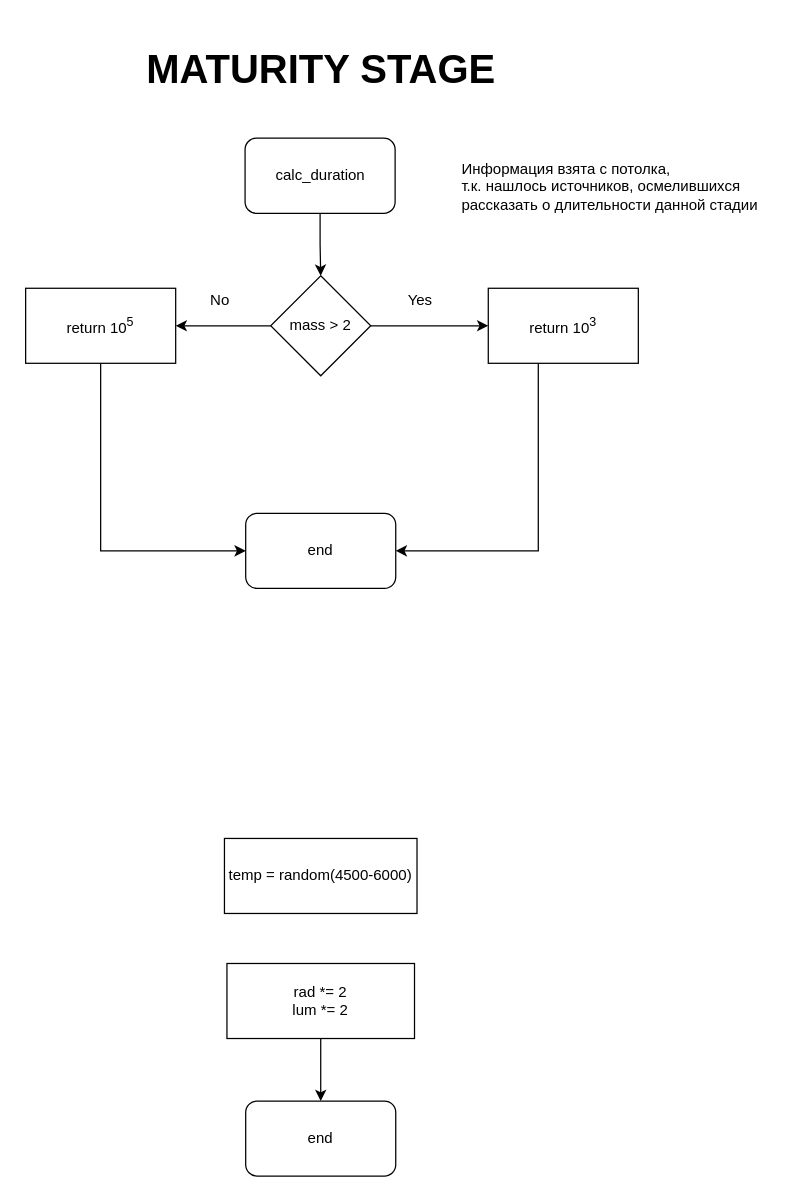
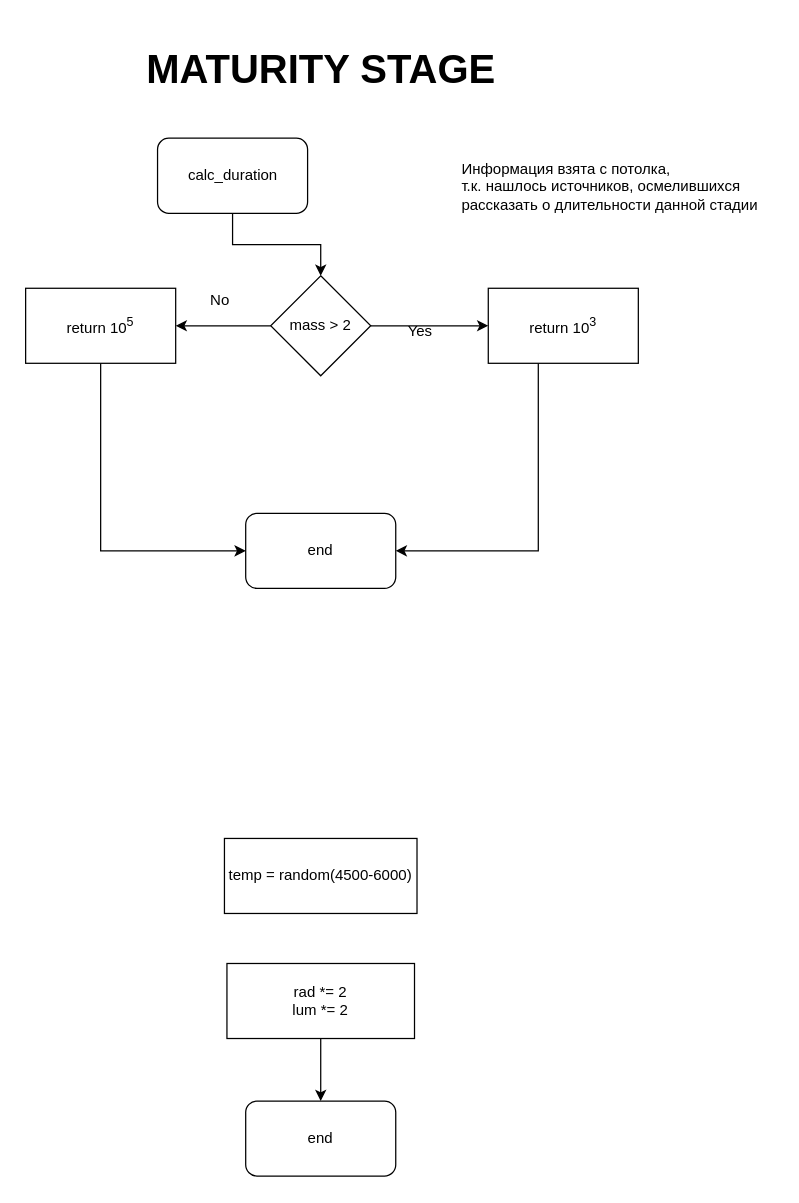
- <mxCell id="4" value="calc_duration" style="rounded=1;whiteSpace=wrap;html=1;" parent="1" vertex="1"><mxGeometry x="195.5" y="110" width="120" height="60" as="geometry" /></mxCell>
+ <mxCell id="4" value="calc_duration" style="rounded=1;whiteSpace=wrap;html=1;" parent="1" vertex="1"><mxGeometry x="125.5" y="110" width="120" height="60" as="geometry" /></mxCell>
- <mxCell id="18" value="Yes" style="text;html=1;resizable=0;points=[];autosize=1;align=left;verticalAlign=top;spacingTop=-4;" vertex="1" parent="1"><mxGeometry x="324" y="230" width="40" height="20" as="geometry" /></mxCell>
+ <mxCell id="18" value="Yes" style="text;html=1;resizable=0;points=[];autosize=1;align=left;verticalAlign=top;spacingTop=-4;" vertex="1" parent="1"><mxGeometry x="324" y="255" width="40" height="20" as="geometry" /></mxCell>
